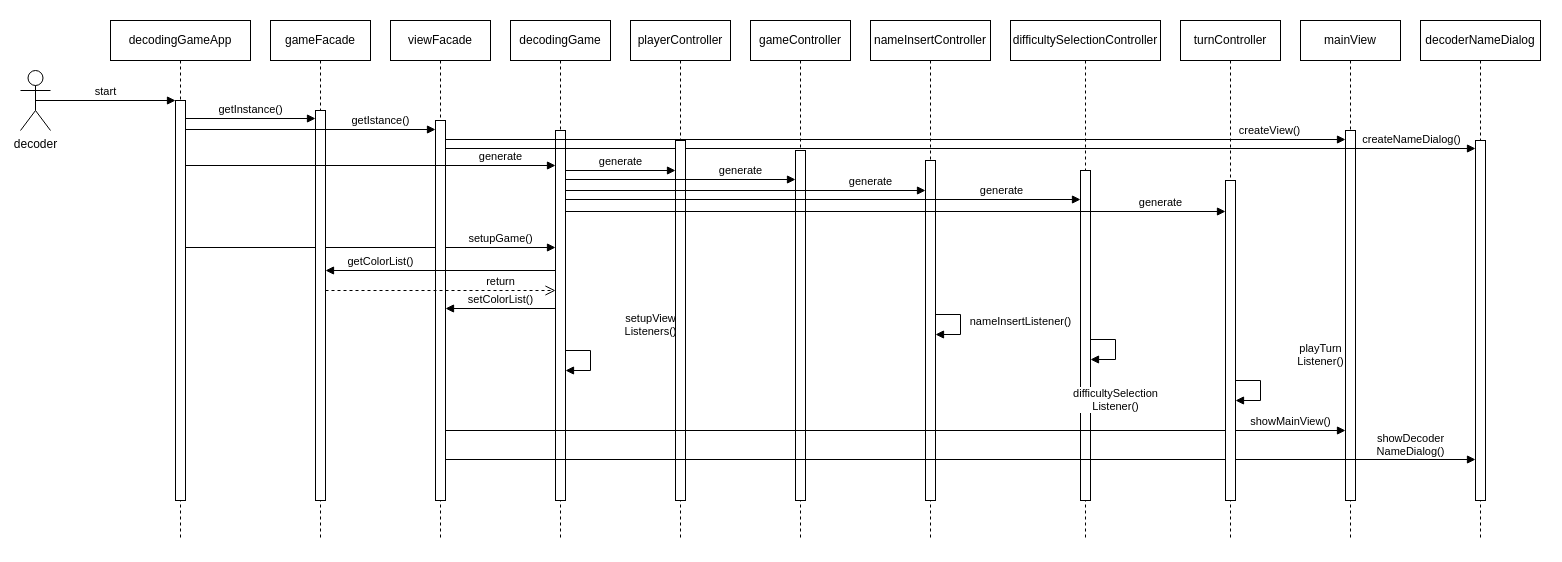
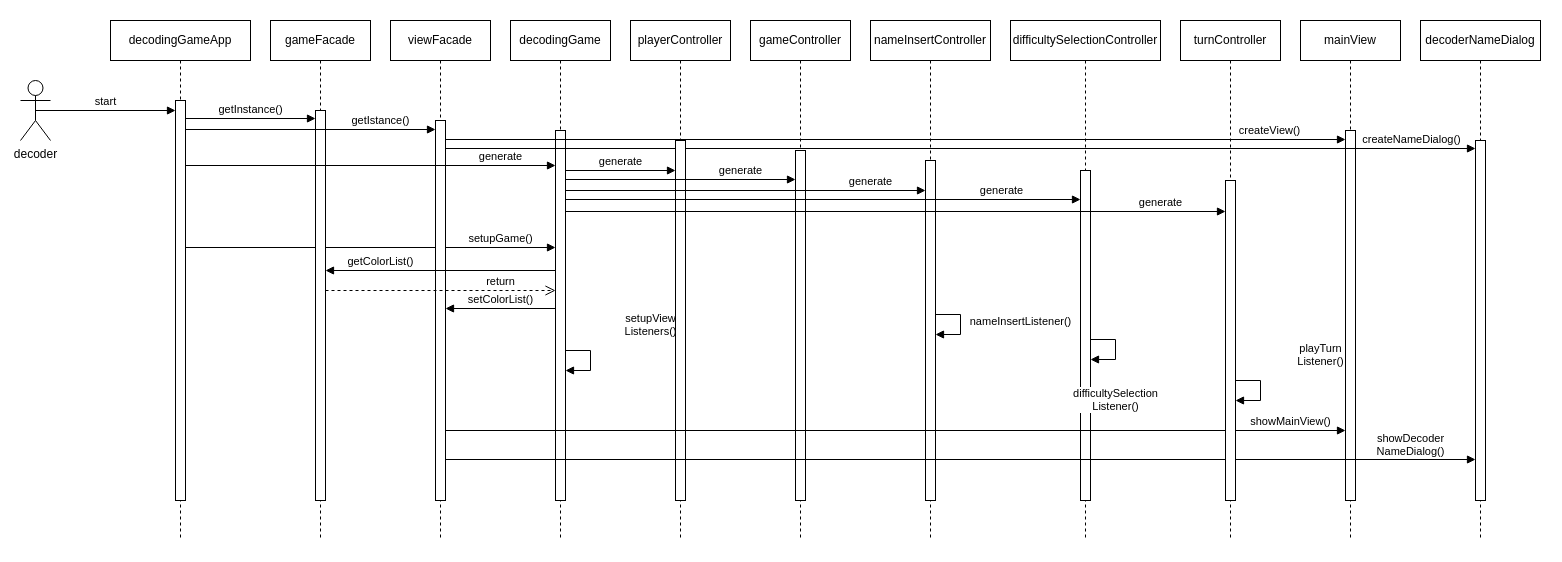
- <mxCell id="4" value="decoder" style="shape=umlActor;verticalLabelPosition=bottom;verticalAlign=top;html=1;" parent="1" vertex="1"><mxGeometry x="20" y="70" width="30" height="60" as="geometry" /></mxCell>
+ <mxCell id="4" value="decoder" style="shape=umlActor;verticalLabelPosition=bottom;verticalAlign=top;html=1;" parent="1" vertex="1"><mxGeometry x="20" y="80" width="30" height="60" as="geometry" /></mxCell>
